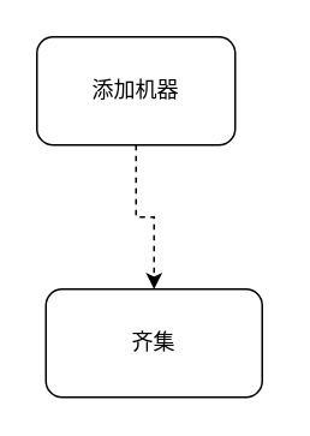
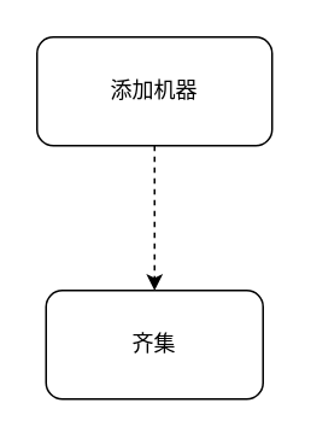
- <mxCell id="3" value="添加机器" style="rounded=1;whiteSpace=wrap;html=1;" vertex="1" parent="1"><mxGeometry x="20" y="20" width="110" height="60" as="geometry" /></mxCell>
+ <mxCell id="3" value="添加机器" style="rounded=1;whiteSpace=wrap;html=1;" vertex="1" parent="1"><mxGeometry x="20" y="20" width="130" height="60" as="geometry" /></mxCell>
